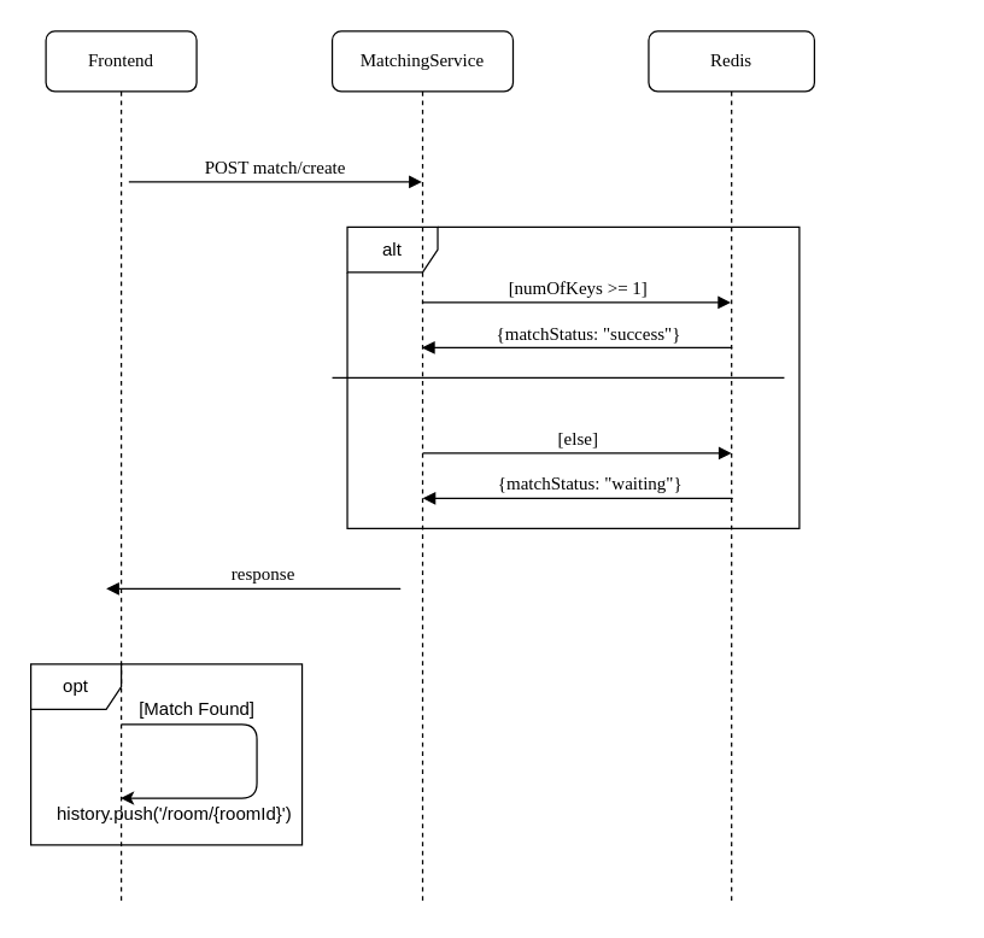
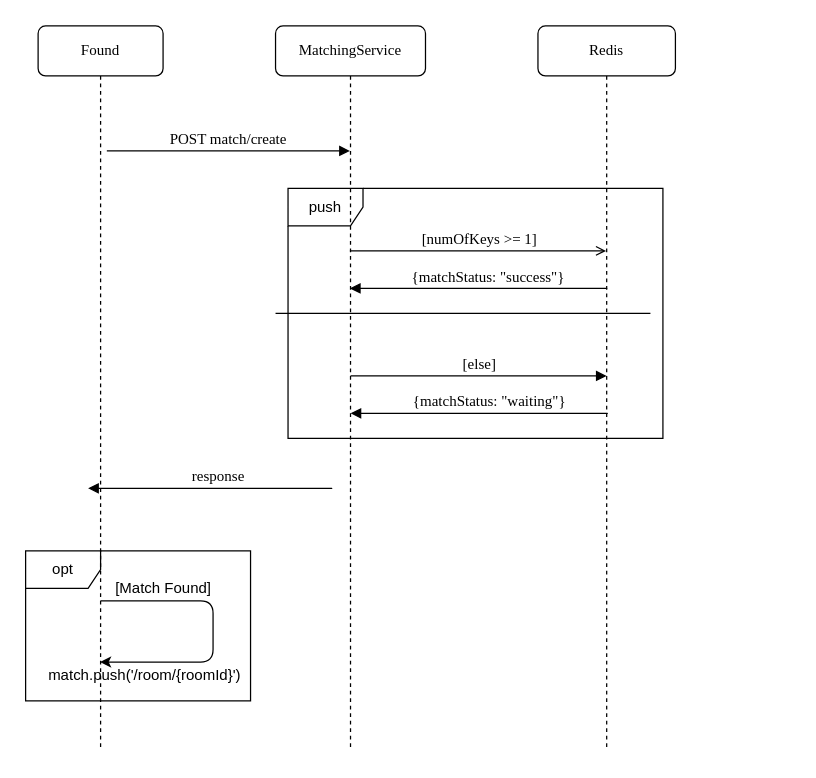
- <mxCell id="9" value="Frontend" style="shape=umlLifeline;perimeter=lifelinePerimeter;whiteSpace=wrap;html=1;container=1;collapsible=0;recursiveResize=0;outlineConnect=0;rounded=1;shadow=0;comic=0;labelBackgroundColor=none;strokeWidth=1;fontFamily=Verdana;fontSize=12;align=center;" parent="1" vertex="1"><mxGeometry x="30" y="20" width="100" height="580" as="geometry" /></mxCell>
+ <mxCell id="9" value="Found" style="shape=umlLifeline;perimeter=lifelinePerimeter;whiteSpace=wrap;html=1;container=1;collapsible=0;recursiveResize=0;outlineConnect=0;rounded=1;shadow=0;comic=0;labelBackgroundColor=none;strokeWidth=1;fontFamily=Verdana;fontSize=12;align=center;" parent="1" vertex="1"><mxGeometry x="30" y="20" width="100" height="580" as="geometry" /></mxCell>
- <mxCell id="3" value="alt" style="shape=umlFrame;whiteSpace=wrap;html=1;fontFamily=Helvetica;fontColor=default;strokeColor=default;fillColor=default;" vertex="1" parent="1"><mxGeometry x="230" y="150" width="300" height="200" as="geometry" /></mxCell>
+ <mxCell id="3" value="push" style="shape=umlFrame;whiteSpace=wrap;html=1;fontFamily=Helvetica;fontColor=default;strokeColor=default;fillColor=default;" vertex="1" parent="1"><mxGeometry x="230" y="150" width="300" height="200" as="geometry" /></mxCell>
- <mxCell id="12" value="[numOfKeys &amp;gt;= 1]" style="html=1;verticalAlign=bottom;endArrow=block;labelBackgroundColor=none;fontFamily=Verdana;fontSize=12;edgeStyle=elbowEdgeStyle;elbow=vertical;fillColor=default;strokeColor=default;fontColor=default;" parent="1" source="4" target="7" edge="1"><mxGeometry relative="1" as="geometry"><mxPoint x="285" y="140" as="sourcePoint" /><mxPoint x="435" y="140" as="targetPoint" /><Array as="points"><mxPoint x="400" y="200" /><mxPoint x="390" y="200" /><mxPoint x="380" y="220" /><mxPoint x="430" y="260" /></Array></mxGeometry></mxCell>
+ <mxCell id="12" value="[numOfKeys &amp;gt;= 1]" style="html=1;verticalAlign=bottom;endArrow=open;labelBackgroundColor=none;fontFamily=Verdana;fontSize=12;edgeStyle=elbowEdgeStyle;elbow=vertical;fillColor=default;strokeColor=default;fontColor=default;" parent="1" source="4" target="7" edge="1"><mxGeometry relative="1" as="geometry"><mxPoint x="285" y="140" as="sourcePoint" /><mxPoint x="435" y="140" as="targetPoint" /><Array as="points"><mxPoint x="400" y="200" /><mxPoint x="390" y="200" /><mxPoint x="380" y="220" /><mxPoint x="430" y="260" /></Array></mxGeometry></mxCell>
- <mxCell id="16" value="history.push('/room/{roomId}')" style="text;html=1;align=center;verticalAlign=middle;resizable=0;points=[];autosize=1;strokeColor=none;fillColor=none;fontFamily=Helvetica;fontColor=default;" vertex="1" parent="1"><mxGeometry x="30" y="530" width="170" height="20" as="geometry" /></mxCell>
+ <mxCell id="16" value="match.push('/room/{roomId}')" style="text;html=1;align=center;verticalAlign=middle;resizable=0;points=[];autosize=1;strokeColor=none;fillColor=none;fontFamily=Helvetica;fontColor=default;" vertex="1" parent="1"><mxGeometry x="30" y="530" width="170" height="20" as="geometry" /></mxCell>
